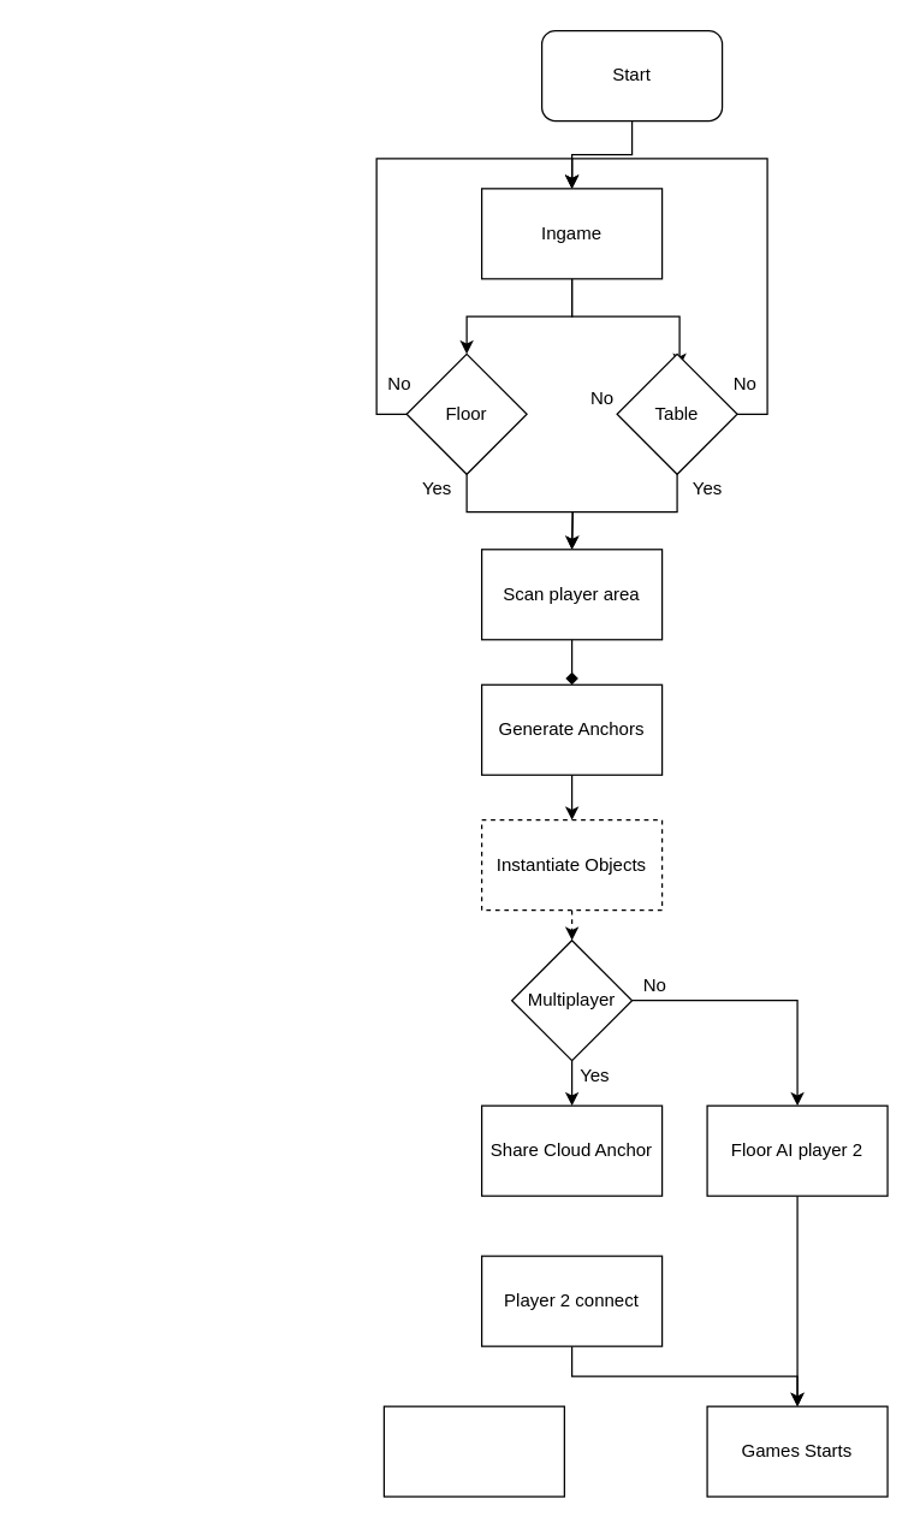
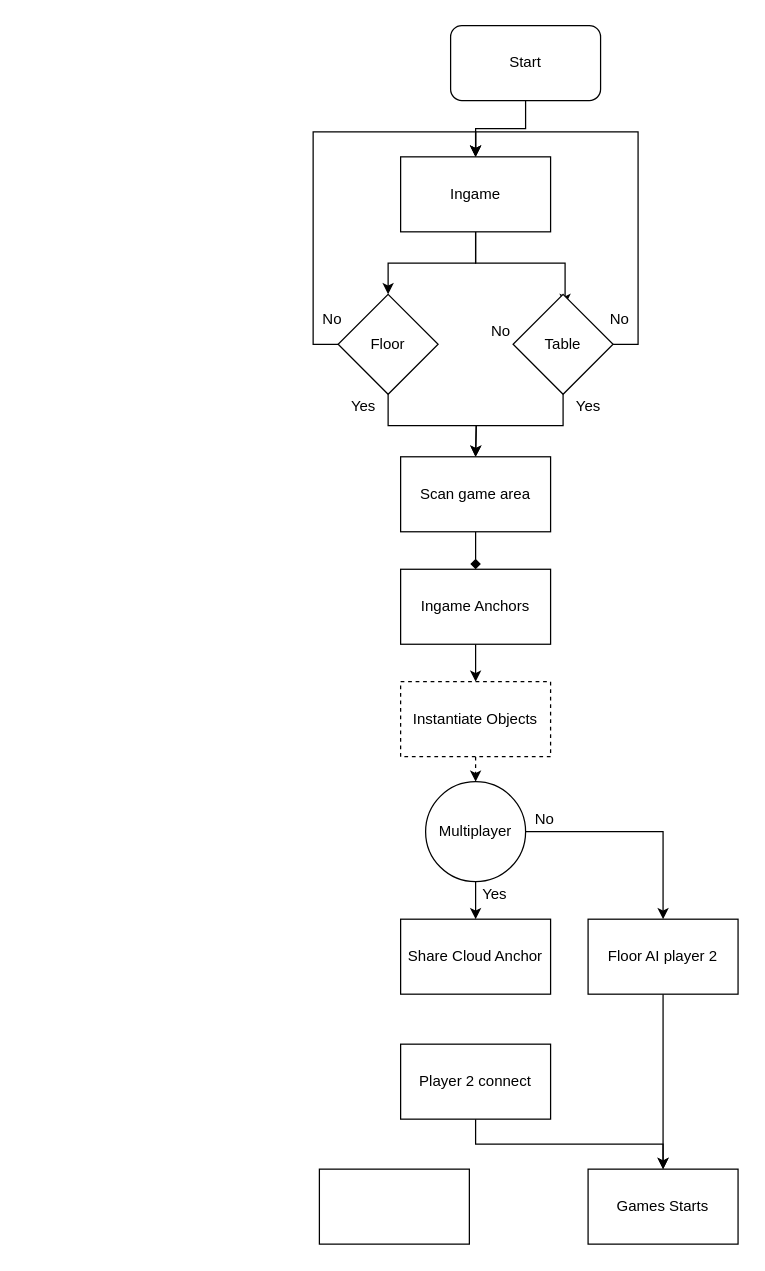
- <mxCell id="19" value="Scan player area" style="rounded=0;whiteSpace=wrap;html=1;strokeWidth=1;" vertex="1" parent="1"><mxGeometry x="320" y="365" width="120" height="60" as="geometry" /></mxCell>
+ <mxCell id="19" value="Scan game area" style="rounded=0;whiteSpace=wrap;html=1;strokeWidth=1;" vertex="1" parent="1"><mxGeometry x="320" y="365" width="120" height="60" as="geometry" /></mxCell>
- <mxCell id="34" value="Generate Anchors" style="rounded=0;whiteSpace=wrap;html=1;strokeWidth=1;" vertex="1" parent="1"><mxGeometry x="320" y="455" width="120" height="60" as="geometry" /></mxCell>
+ <mxCell id="34" value="Ingame Anchors" style="rounded=0;whiteSpace=wrap;html=1;strokeWidth=1;" vertex="1" parent="1"><mxGeometry x="320" y="455" width="120" height="60" as="geometry" /></mxCell>
- <mxCell id="25" value="Multiplayer" style="rhombus;whiteSpace=wrap;html=1;strokeWidth=1;" vertex="1" parent="1"><mxGeometry x="340" y="625" width="80" height="80" as="geometry" /></mxCell>
+ <mxCell id="25" value="Multiplayer" style="ellipse;whiteSpace=wrap;html=1;strokeWidth=1;" vertex="1" parent="1"><mxGeometry x="340" y="625" width="80" height="80" as="geometry" /></mxCell>
